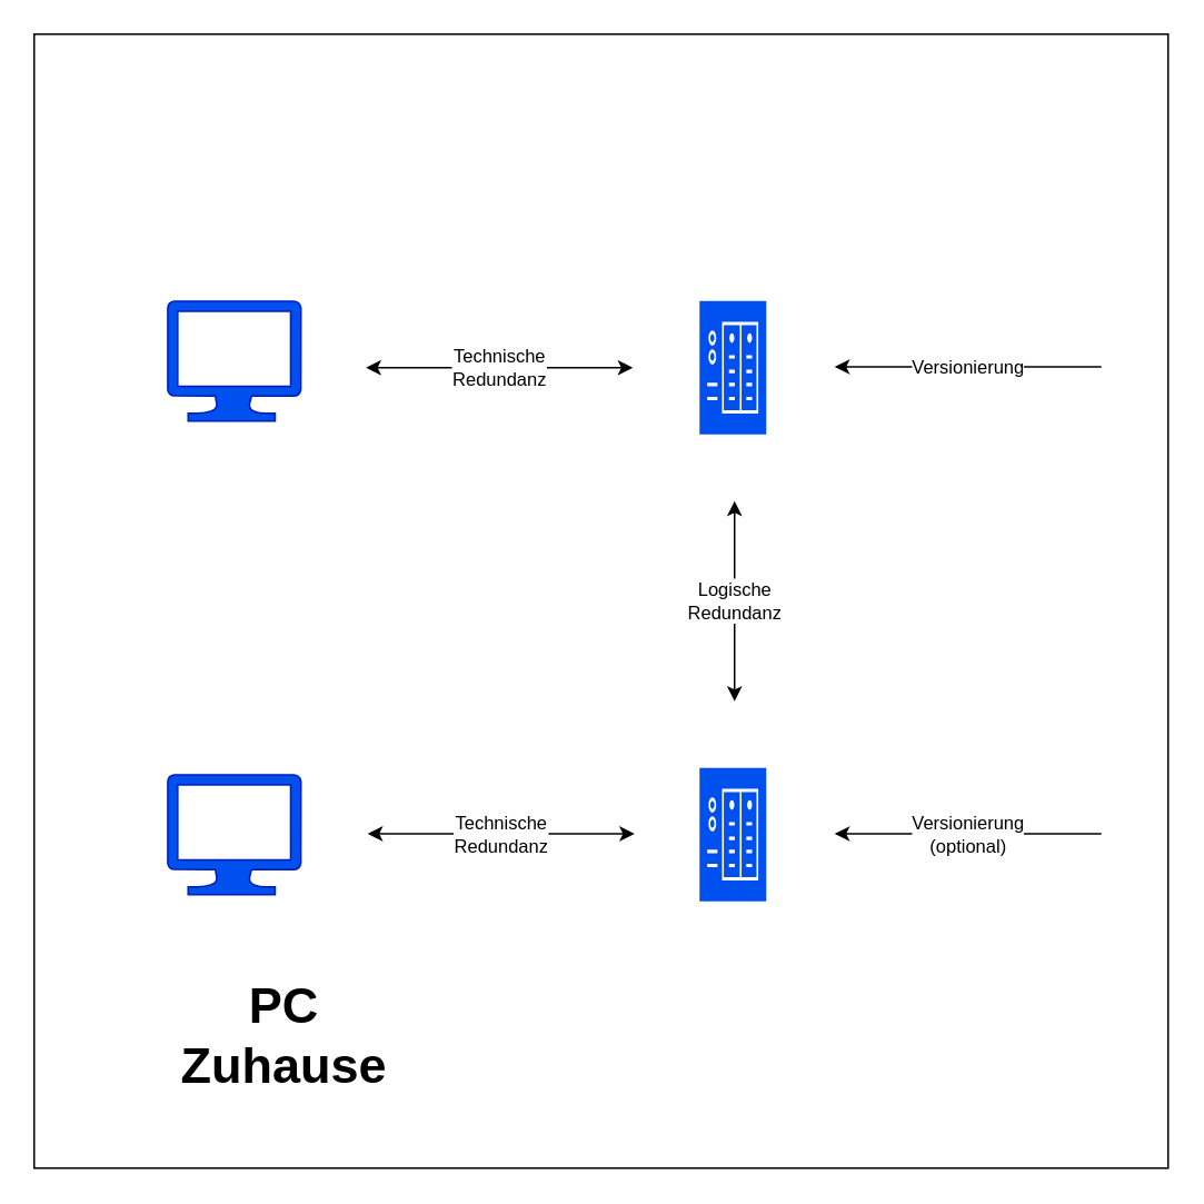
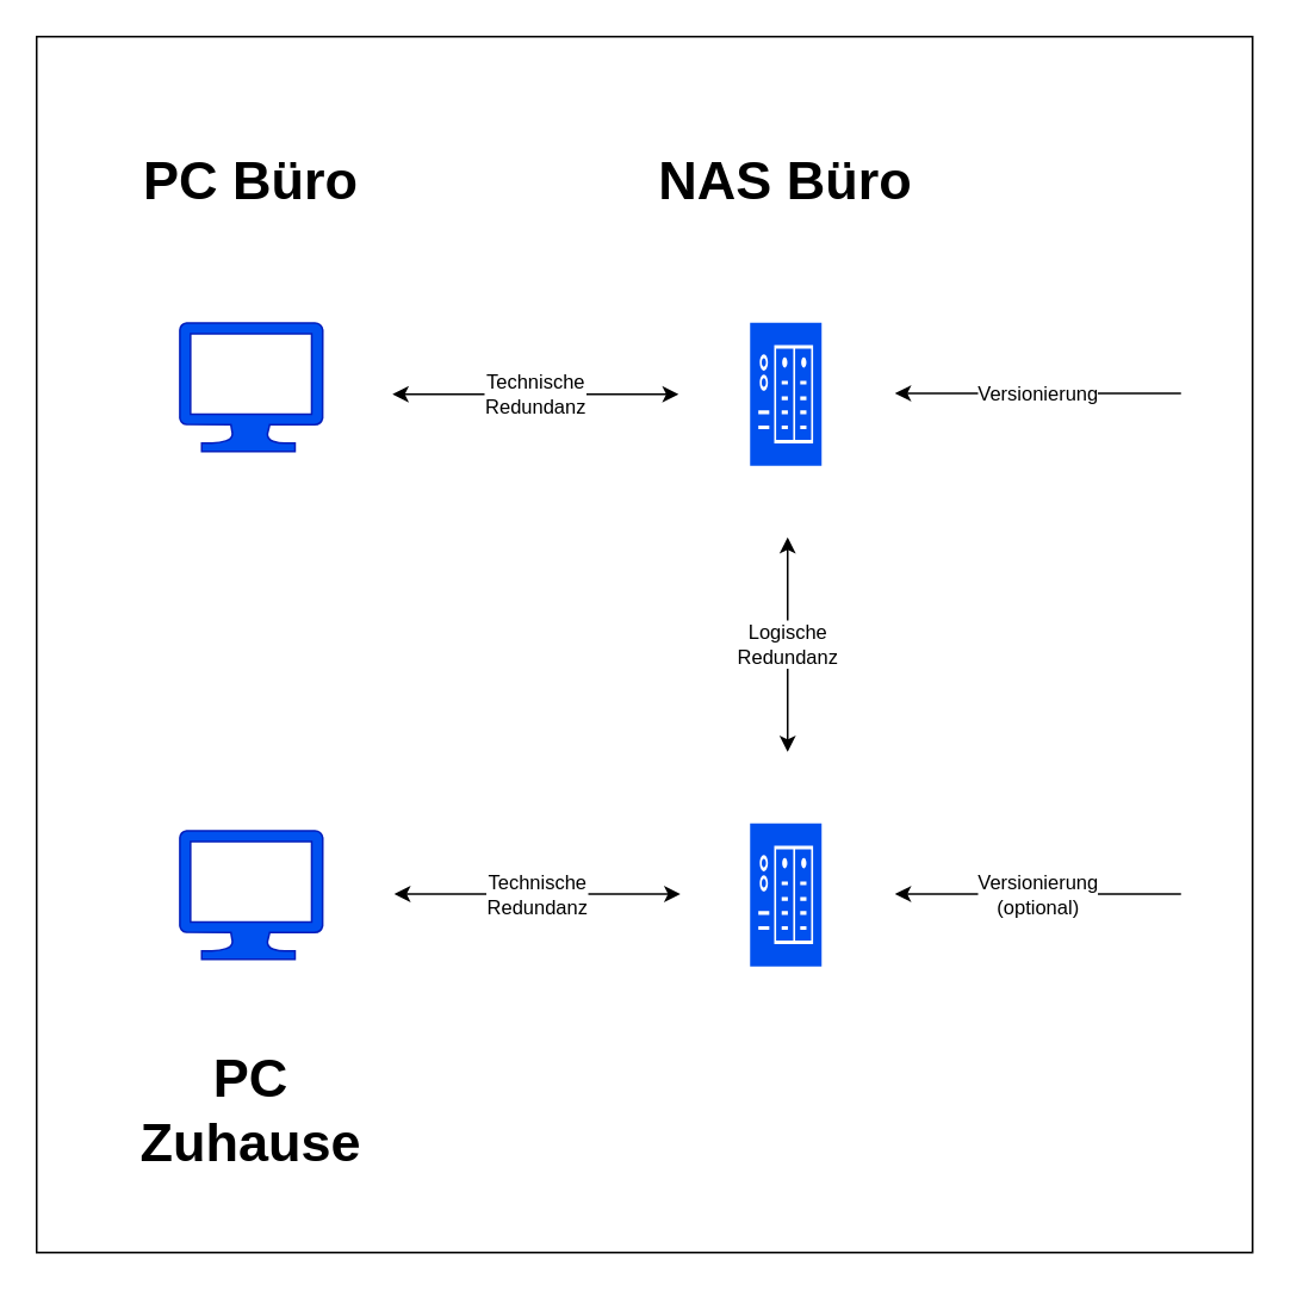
+ <mxCell id="6" value="PC Büro" style="text;html=1;align=center;verticalAlign=middle;whiteSpace=wrap;rounded=0;fontSize=30;fontStyle=1" parent="1" vertex="1"><mxGeometry x="60" y="60" width="160" height="80" as="geometry" /></mxCell>
+ <mxCell id="7" value="NAS Büro" style="text;html=1;align=center;verticalAlign=middle;whiteSpace=wrap;rounded=0;fontSize=30;fontStyle=1" parent="1" vertex="1"><mxGeometry x="359" y="60" width="160" height="80" as="geometry" /></mxCell>
- <mxCell id="13" value="PC Zuhause" style="text;html=1;align=center;verticalAlign=middle;whiteSpace=wrap;rounded=0;fontSize=30;fontStyle=1" parent="1" vertex="1"><mxGeometry x="90" y="580" width="160" height="80" as="geometry" /></mxCell>
+ <mxCell id="13" value="PC Zuhause" style="text;html=1;align=center;verticalAlign=middle;whiteSpace=wrap;rounded=0;fontSize=30;fontStyle=1" parent="1" vertex="1"><mxGeometry x="60" y="580" width="160" height="80" as="geometry" /></mxCell>
